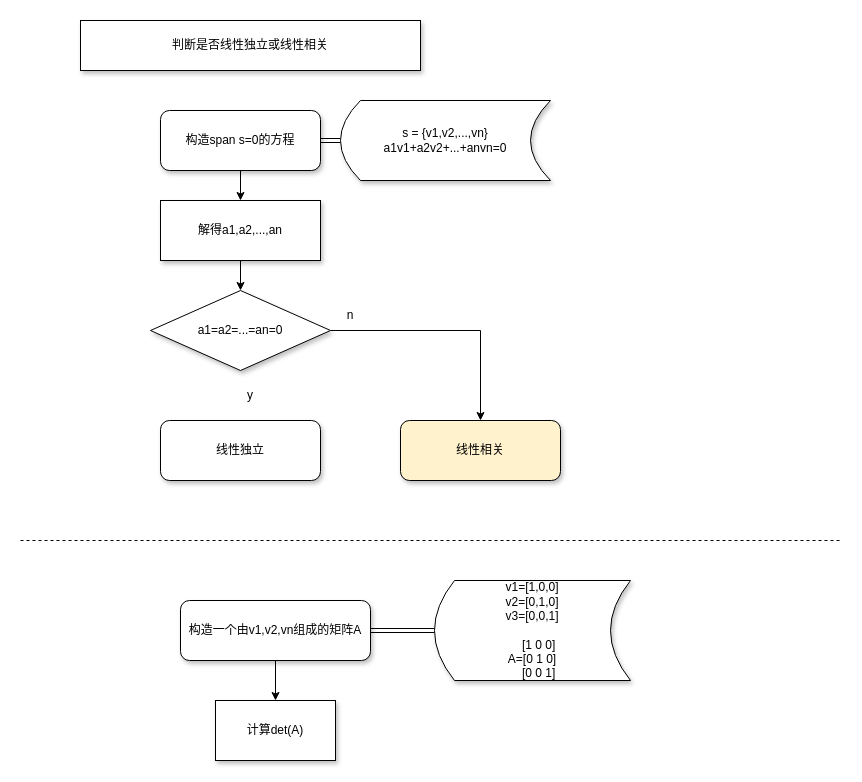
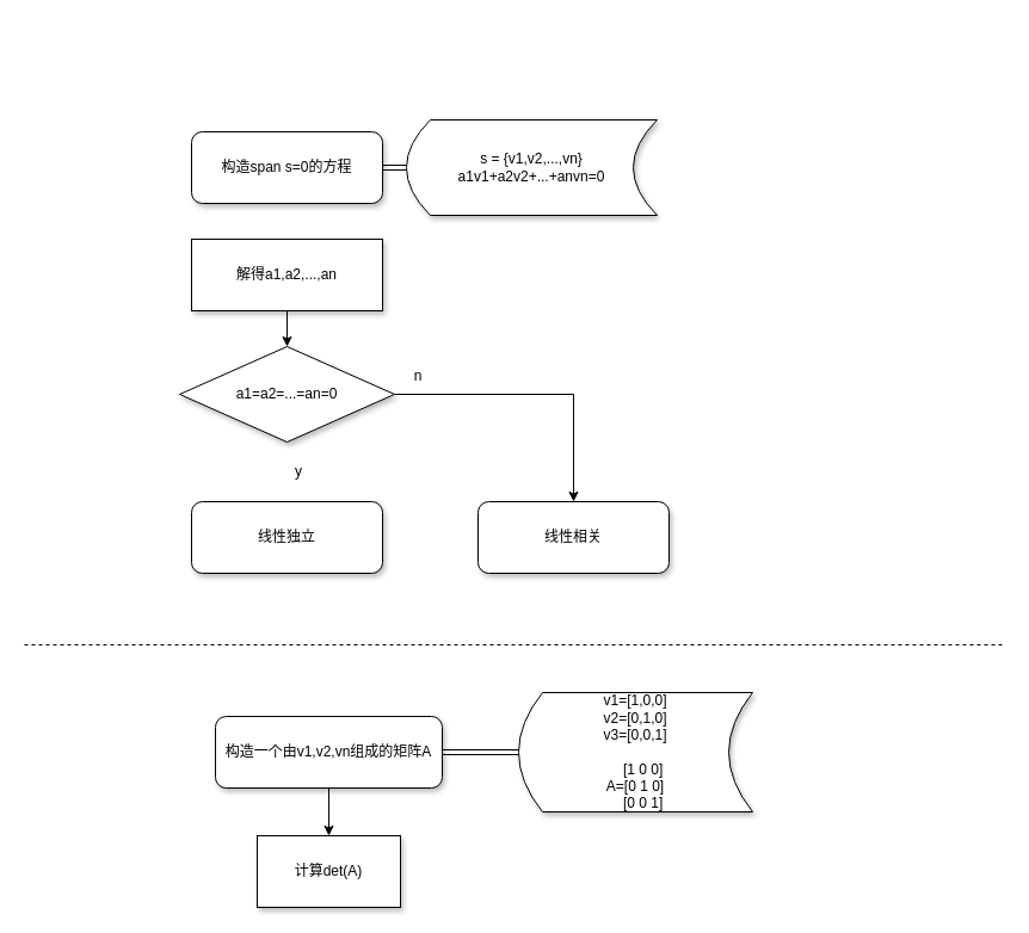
- <mxCell id="2" value="判断是否线性独立或线性相关" style="rounded=0;whiteSpace=wrap;html=1;labelBackgroundColor=none;shadow=1;" parent="1" vertex="1"><mxGeometry x="80" y="20" width="340" height="50" as="geometry" /></mxCell>
- <mxCell id="4" style="edgeStyle=orthogonalEdgeStyle;rounded=0;orthogonalLoop=1;jettySize=auto;html=1;entryX=0.5;entryY=0;entryDx=0;entryDy=0;labelBackgroundColor=none;shadow=0;" parent="1" source="5" target="8" edge="1"><mxGeometry relative="1" as="geometry" /></mxCell>
- <mxCell id="12" value="线性相关" style="rounded=1;whiteSpace=wrap;html=1;labelBackgroundColor=none;shadow=1;fillColor=#fff2cc;" parent="1" vertex="1"><mxGeometry x="400" y="420" width="160" height="60" as="geometry" /></mxCell>
+ <mxCell id="12" value="线性相关" style="rounded=1;whiteSpace=wrap;html=1;labelBackgroundColor=none;shadow=1;" parent="1" vertex="1"><mxGeometry x="400" y="420" width="160" height="60" as="geometry" /></mxCell>
